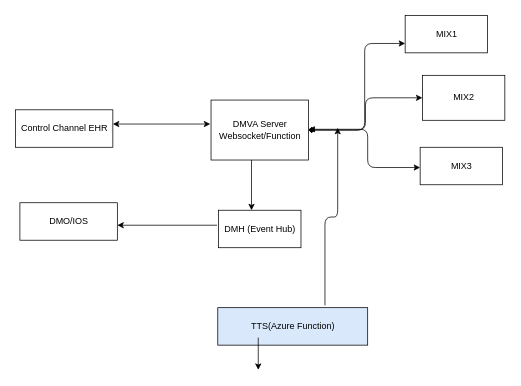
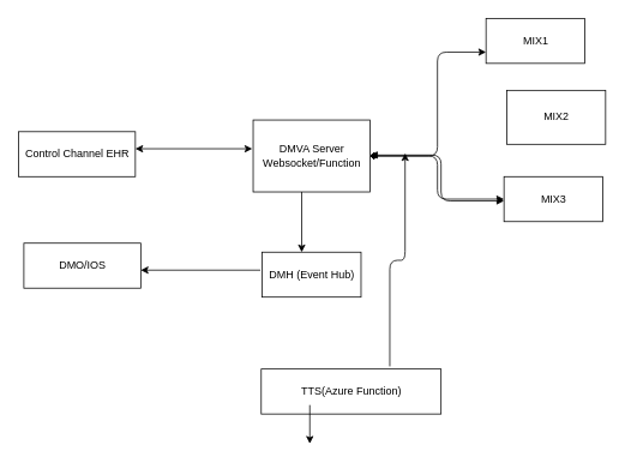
- <mxCell id="9" value="" style="edgeStyle=elbowEdgeStyle;elbow=horizontal;endArrow=classic;html=1;entryX=0;entryY=0.5;entryDx=0;entryDy=0;exitX=1;exitY=0.5;exitDx=0;exitDy=0;startArrow=diamond;startFill=1;" edge="1" parent="1" source="3" target="6"><mxGeometry width="50" height="50" relative="1" as="geometry"><mxPoint x="410" y="210" as="sourcePoint" /><mxPoint x="460" y="160" as="targetPoint" /></mxGeometry></mxCell>
+ <mxCell id="9" value="" style="edgeStyle=elbowEdgeStyle;elbow=horizontal;endArrow=classic;html=1;exitX=1;exitY=0.5;exitDx=0;exitDy=0;startArrow=diamond;startFill=1;" edge="1" parent="1" source="3" target="7"><mxGeometry width="50" height="50" relative="1" as="geometry"><mxPoint x="410" y="210" as="sourcePoint" /><mxPoint x="460" y="160" as="targetPoint" /></mxGeometry></mxCell>
- <mxCell id="15" value="TTS(Azure Function)" style="html=1;fillColor=#dae8fc;" vertex="1" parent="1"><mxGeometry x="290" y="410" width="200" height="50" as="geometry" /></mxCell>
+ <mxCell id="15" value="TTS(Azure Function)" style="html=1;" vertex="1" parent="1"><mxGeometry x="290" y="410" width="200" height="50" as="geometry" /></mxCell>
